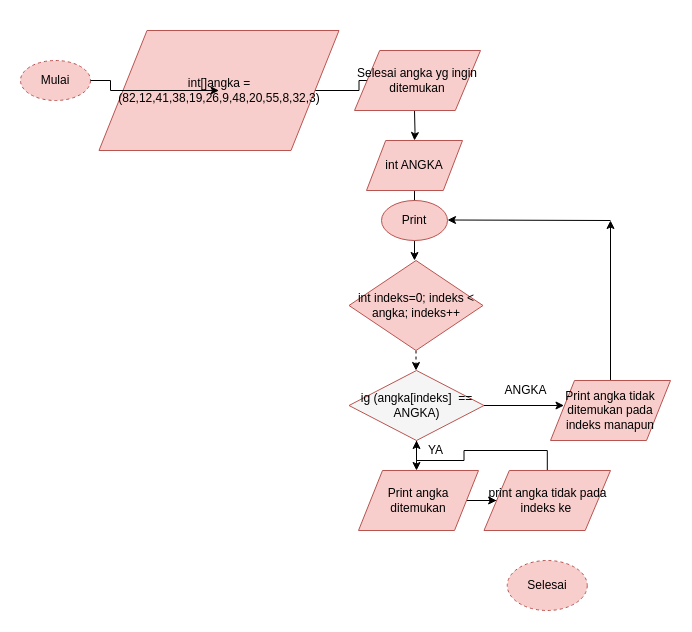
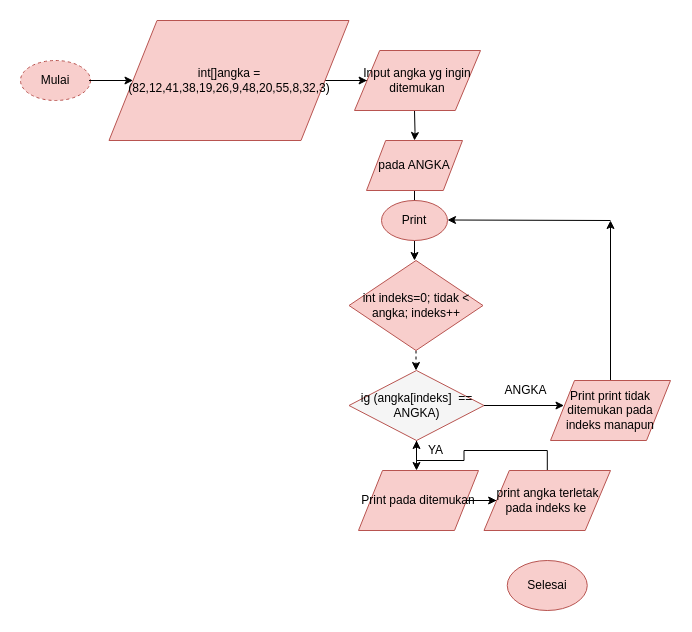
- <mxCell id="5" value="Selesai angka yg ingin ditemukan" style="shape=parallelogram;perimeter=parallelogramPerimeter;whiteSpace=wrap;html=1;fillColor=#f8cecc;strokeColor=#b85450;" vertex="1" parent="1"><mxGeometry x="354" y="50" width="126" height="60" as="geometry" /></mxCell>
+ <mxCell id="5" value="Input angka yg ingin ditemukan" style="shape=parallelogram;perimeter=parallelogramPerimeter;whiteSpace=wrap;html=1;fillColor=#f8cecc;strokeColor=#b85450;" vertex="1" parent="1"><mxGeometry x="354" y="50" width="126" height="60" as="geometry" /></mxCell>
- <mxCell id="23" value="int[]angka = (82,12,41,38,19,26,9,48,20,55,8,32,3)" style="shape=parallelogram;perimeter=parallelogramPerimeter;whiteSpace=wrap;html=1;fillColor=#f8cecc;strokeColor=#b85450;" vertex="1" parent="1"><mxGeometry x="98.5" y="30" width="240" height="120" as="geometry" /></mxCell>
+ <mxCell id="23" value="int[]angka = (82,12,41,38,19,26,9,48,20,55,8,32,3)" style="shape=parallelogram;perimeter=parallelogramPerimeter;whiteSpace=wrap;html=1;fillColor=#f8cecc;strokeColor=#b85450;" vertex="1" parent="1"><mxGeometry x="108.5" y="20" width="240" height="120" as="geometry" /></mxCell>
- <mxCell id="7" value="int ANGKA" style="shape=parallelogram;perimeter=parallelogramPerimeter;whiteSpace=wrap;html=1;fillColor=#f8cecc;strokeColor=#b85450;" vertex="1" parent="1"><mxGeometry x="366" y="140" width="96" height="50" as="geometry" /></mxCell>
+ <mxCell id="7" value="pada ANGKA" style="shape=parallelogram;perimeter=parallelogramPerimeter;whiteSpace=wrap;html=1;fillColor=#f8cecc;strokeColor=#b85450;" vertex="1" parent="1"><mxGeometry x="366" y="140" width="96" height="50" as="geometry" /></mxCell>
- <mxCell id="11" value="int indeks=0; indeks &amp;lt; angka; indeks++" style="rhombus;whiteSpace=wrap;html=1;fillColor=#f8cecc;strokeColor=#b85450;" vertex="1" parent="1"><mxGeometry x="348.5" y="260" width="134" height="90" as="geometry" /></mxCell>
+ <mxCell id="11" value="int indeks=0; tidak &amp;lt; angka; indeks++" style="rhombus;whiteSpace=wrap;html=1;fillColor=#f8cecc;strokeColor=#b85450;" vertex="1" parent="1"><mxGeometry x="348.5" y="260" width="134" height="90" as="geometry" /></mxCell>
- <mxCell id="21" value="Print angka tidak ditemukan pada indeks manapun" style="shape=parallelogram;perimeter=parallelogramPerimeter;whiteSpace=wrap;html=1;fillColor=#f8cecc;strokeColor=#b85450;" vertex="1" parent="1"><mxGeometry x="550" y="380" width="120" height="60" as="geometry" /></mxCell>
+ <mxCell id="21" value="Print print tidak ditemukan pada indeks manapun" style="shape=parallelogram;perimeter=parallelogramPerimeter;whiteSpace=wrap;html=1;fillColor=#f8cecc;strokeColor=#b85450;" vertex="1" parent="1"><mxGeometry x="550" y="380" width="120" height="60" as="geometry" /></mxCell>
- <mxCell id="16" value="Print angka ditemukan" style="shape=parallelogram;perimeter=parallelogramPerimeter;whiteSpace=wrap;html=1;fillColor=#f8cecc;strokeColor=#b85450;" vertex="1" parent="1"><mxGeometry x="358" y="470" width="120" height="60" as="geometry" /></mxCell>
+ <mxCell id="16" value="Print pada ditemukan" style="shape=parallelogram;perimeter=parallelogramPerimeter;whiteSpace=wrap;html=1;fillColor=#f8cecc;strokeColor=#b85450;" vertex="1" parent="1"><mxGeometry x="358" y="470" width="120" height="60" as="geometry" /></mxCell>
- <mxCell id="18" value="print angka tidak pada indeks ke&amp;nbsp;" style="shape=parallelogram;perimeter=parallelogramPerimeter;whiteSpace=wrap;html=1;fillColor=#f8cecc;strokeColor=#b85450;" vertex="1" parent="1"><mxGeometry x="483.5" y="470" width="126.5" height="60" as="geometry" /></mxCell>
+ <mxCell id="18" value="print angka terletak pada indeks ke&amp;nbsp;" style="shape=parallelogram;perimeter=parallelogramPerimeter;whiteSpace=wrap;html=1;fillColor=#f8cecc;strokeColor=#b85450;" vertex="1" parent="1"><mxGeometry x="483.5" y="470" width="126.5" height="60" as="geometry" /></mxCell>
- <mxCell id="22" value="Selesai" style="ellipse;whiteSpace=wrap;html=1;fillColor=#f8cecc;strokeColor=#b85450;dashed=1;" vertex="1" parent="1"><mxGeometry x="506.75" y="560" width="80" height="50" as="geometry" /></mxCell>
+ <mxCell id="22" value="Selesai" style="ellipse;whiteSpace=wrap;html=1;fillColor=#f8cecc;strokeColor=#b85450;" vertex="1" parent="1"><mxGeometry x="506.75" y="560" width="80" height="50" as="geometry" /></mxCell>
